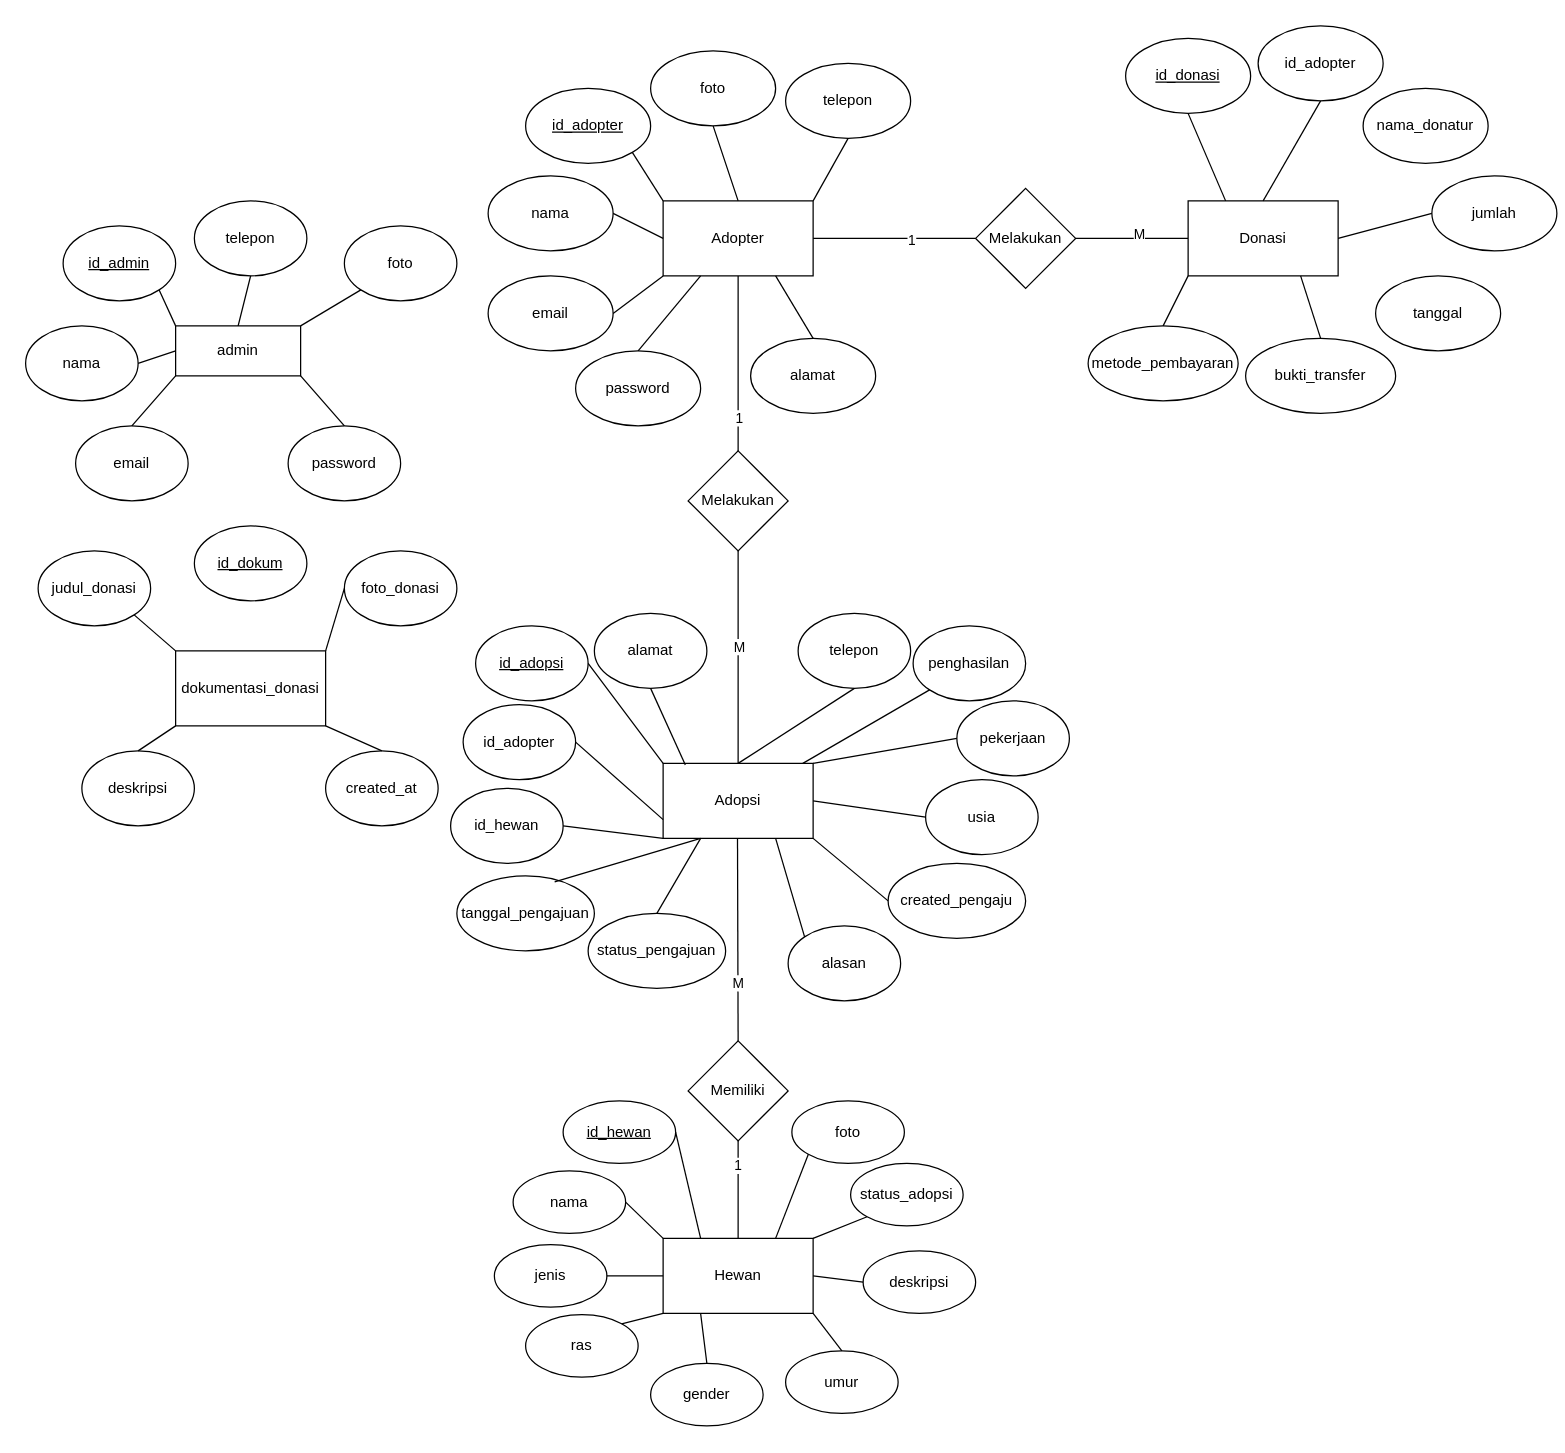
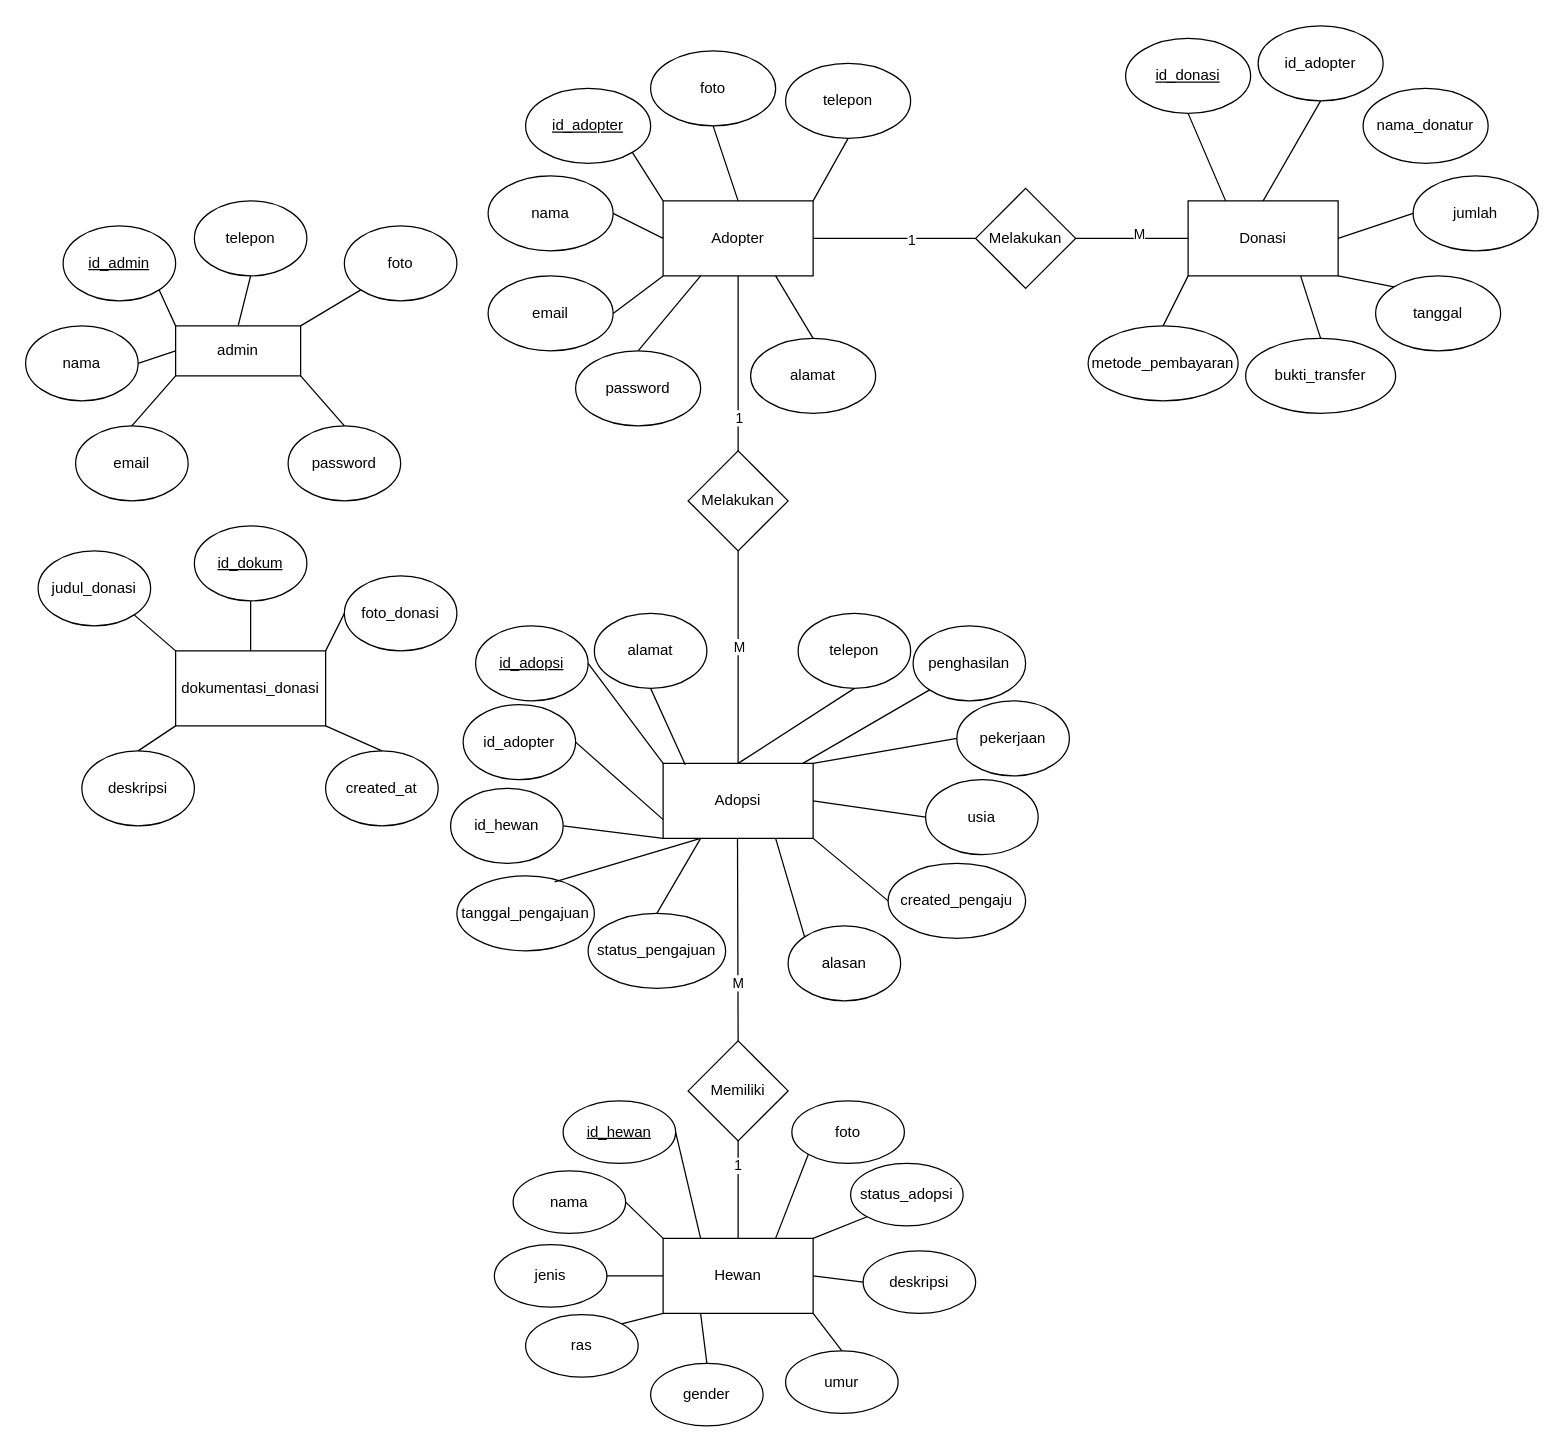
- <mxCell id="60" value="jumlah" style="ellipse;whiteSpace=wrap;html=1;" vertex="1" parent="1"><mxGeometry x="1145" y="140" width="100" height="60" as="geometry" /></mxCell>
+ <mxCell id="60" value="jumlah" style="ellipse;whiteSpace=wrap;html=1;" vertex="1" parent="1"><mxGeometry x="1130" y="140" width="100" height="60" as="geometry" /></mxCell>
+ <mxCell id="66" value="" style="endArrow=none;html=1;rounded=0;entryX=0;entryY=0;entryDx=0;entryDy=0;exitX=1;exitY=1;exitDx=0;exitDy=0;" edge="1" parent="1" source="55" target="61"><mxGeometry width="50" height="50" relative="1" as="geometry"><mxPoint x="1070" y="240" as="sourcePoint" /><mxPoint x="1140.711" y="190" as="targetPoint" /></mxGeometry></mxCell>
- <mxCell id="105" value="foto_donasi" style="ellipse;whiteSpace=wrap;html=1;" vertex="1" parent="1"><mxGeometry x="275" y="440" width="90" height="60" as="geometry" /></mxCell>
+ <mxCell id="105" value="foto_donasi" style="ellipse;whiteSpace=wrap;html=1;" vertex="1" parent="1"><mxGeometry x="275" y="460" width="90" height="60" as="geometry" /></mxCell>
+ <mxCell id="109" value="" style="endArrow=none;html=1;rounded=0;exitX=0.5;exitY=0;exitDx=0;exitDy=0;entryX=0.5;entryY=1;entryDx=0;entryDy=0;" edge="1" parent="1" source="103" target="104"><mxGeometry width="50" height="50" relative="1" as="geometry"><mxPoint x="230" y="510" as="sourcePoint" /><mxPoint x="280" as="targetPoint" y="460" /></mxGeometry></mxCell>
